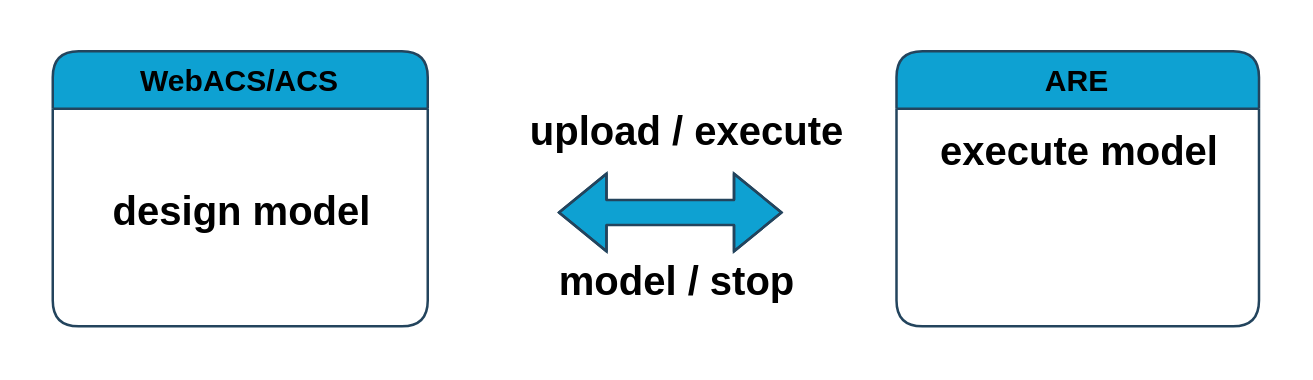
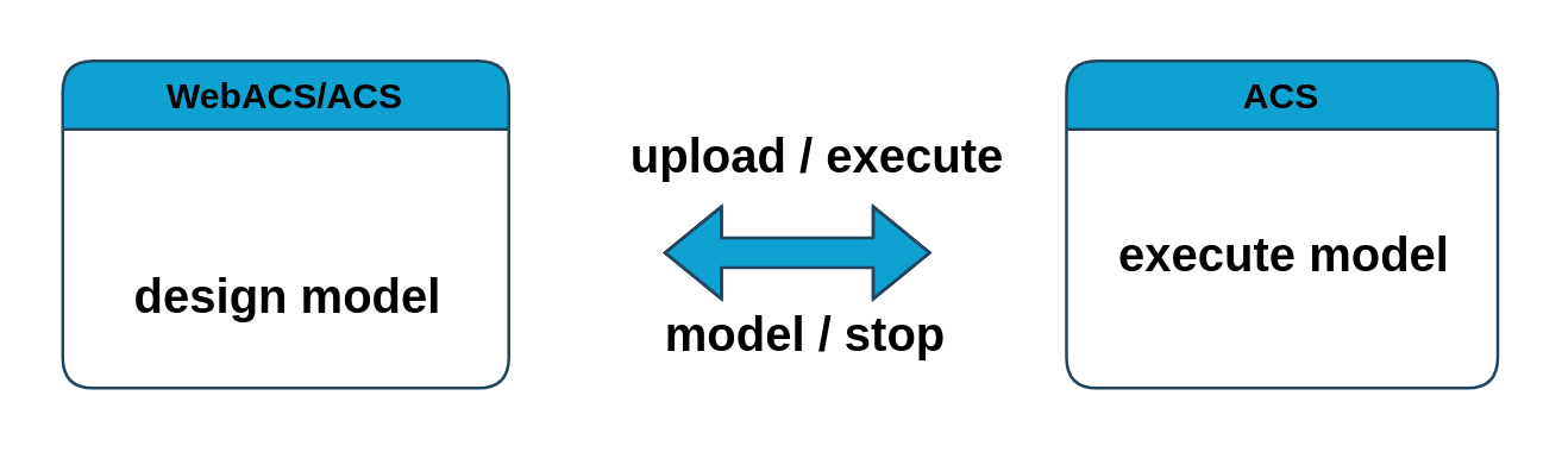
- <mxCell id="6" value="ARE" style="swimlane;rounded=1;fillColor=#0EA1D2;strokeColor=#23445d;" vertex="1" parent="1"><mxGeometry x="358" y="20" width="145" height="110" as="geometry" /></mxCell>
+ <mxCell id="6" value="ACS" style="swimlane;rounded=1;fillColor=#0EA1D2;strokeColor=#23445d;" vertex="1" parent="1"><mxGeometry x="358" y="20" width="145" height="110" as="geometry" /></mxCell>
- <mxCell id="7" value="&lt;font style=&quot;font-size: 16px&quot;&gt;&lt;b&gt;execute model&lt;/b&gt;&lt;/font&gt;" style="text;html=1;resizable=0;points=[];autosize=1;align=center;verticalAlign=middle;spacingTop=0;imageAlign=center;labelBackgroundColor=none;labelBorderColor=none;spacing=0;" vertex="1" parent="6"><mxGeometry x="7.5" y="30" width="130" height="20" as="geometry" /></mxCell>
+ <mxCell id="7" value="&lt;font style=&quot;font-size: 16px&quot;&gt;&lt;b&gt;execute model&lt;/b&gt;&lt;/font&gt;" style="text;html=1;resizable=0;points=[];autosize=1;align=center;verticalAlign=middle;spacingTop=0;imageAlign=center;labelBackgroundColor=none;labelBorderColor=none;spacing=0;" vertex="1" parent="6"><mxGeometry x="7.5" y="55" width="130" height="20" as="geometry" /></mxCell>
- <mxCell id="5" value="&lt;font style=&quot;font-size: 16px;&quot;&gt;&lt;b style=&quot;font-size: 16px;&quot;&gt;design model&lt;/b&gt;&lt;/font&gt;" style="text;html=1;resizable=0;points=[];autosize=1;align=center;verticalAlign=top;spacingTop=0;spacing=0;fontSize=16;" vertex="1" parent="4"><mxGeometry x="10" y="50" width="130" height="20" as="geometry" /></mxCell>
+ <mxCell id="5" value="&lt;font style=&quot;font-size: 16px;&quot;&gt;&lt;b style=&quot;font-size: 16px;&quot;&gt;design model&lt;/b&gt;&lt;/font&gt;" style="text;html=1;resizable=0;points=[];autosize=1;align=center;verticalAlign=top;spacingTop=0;spacing=0;fontSize=16;" vertex="1" parent="4"><mxGeometry x="10" y="65" width="130" height="20" as="geometry" /></mxCell>
